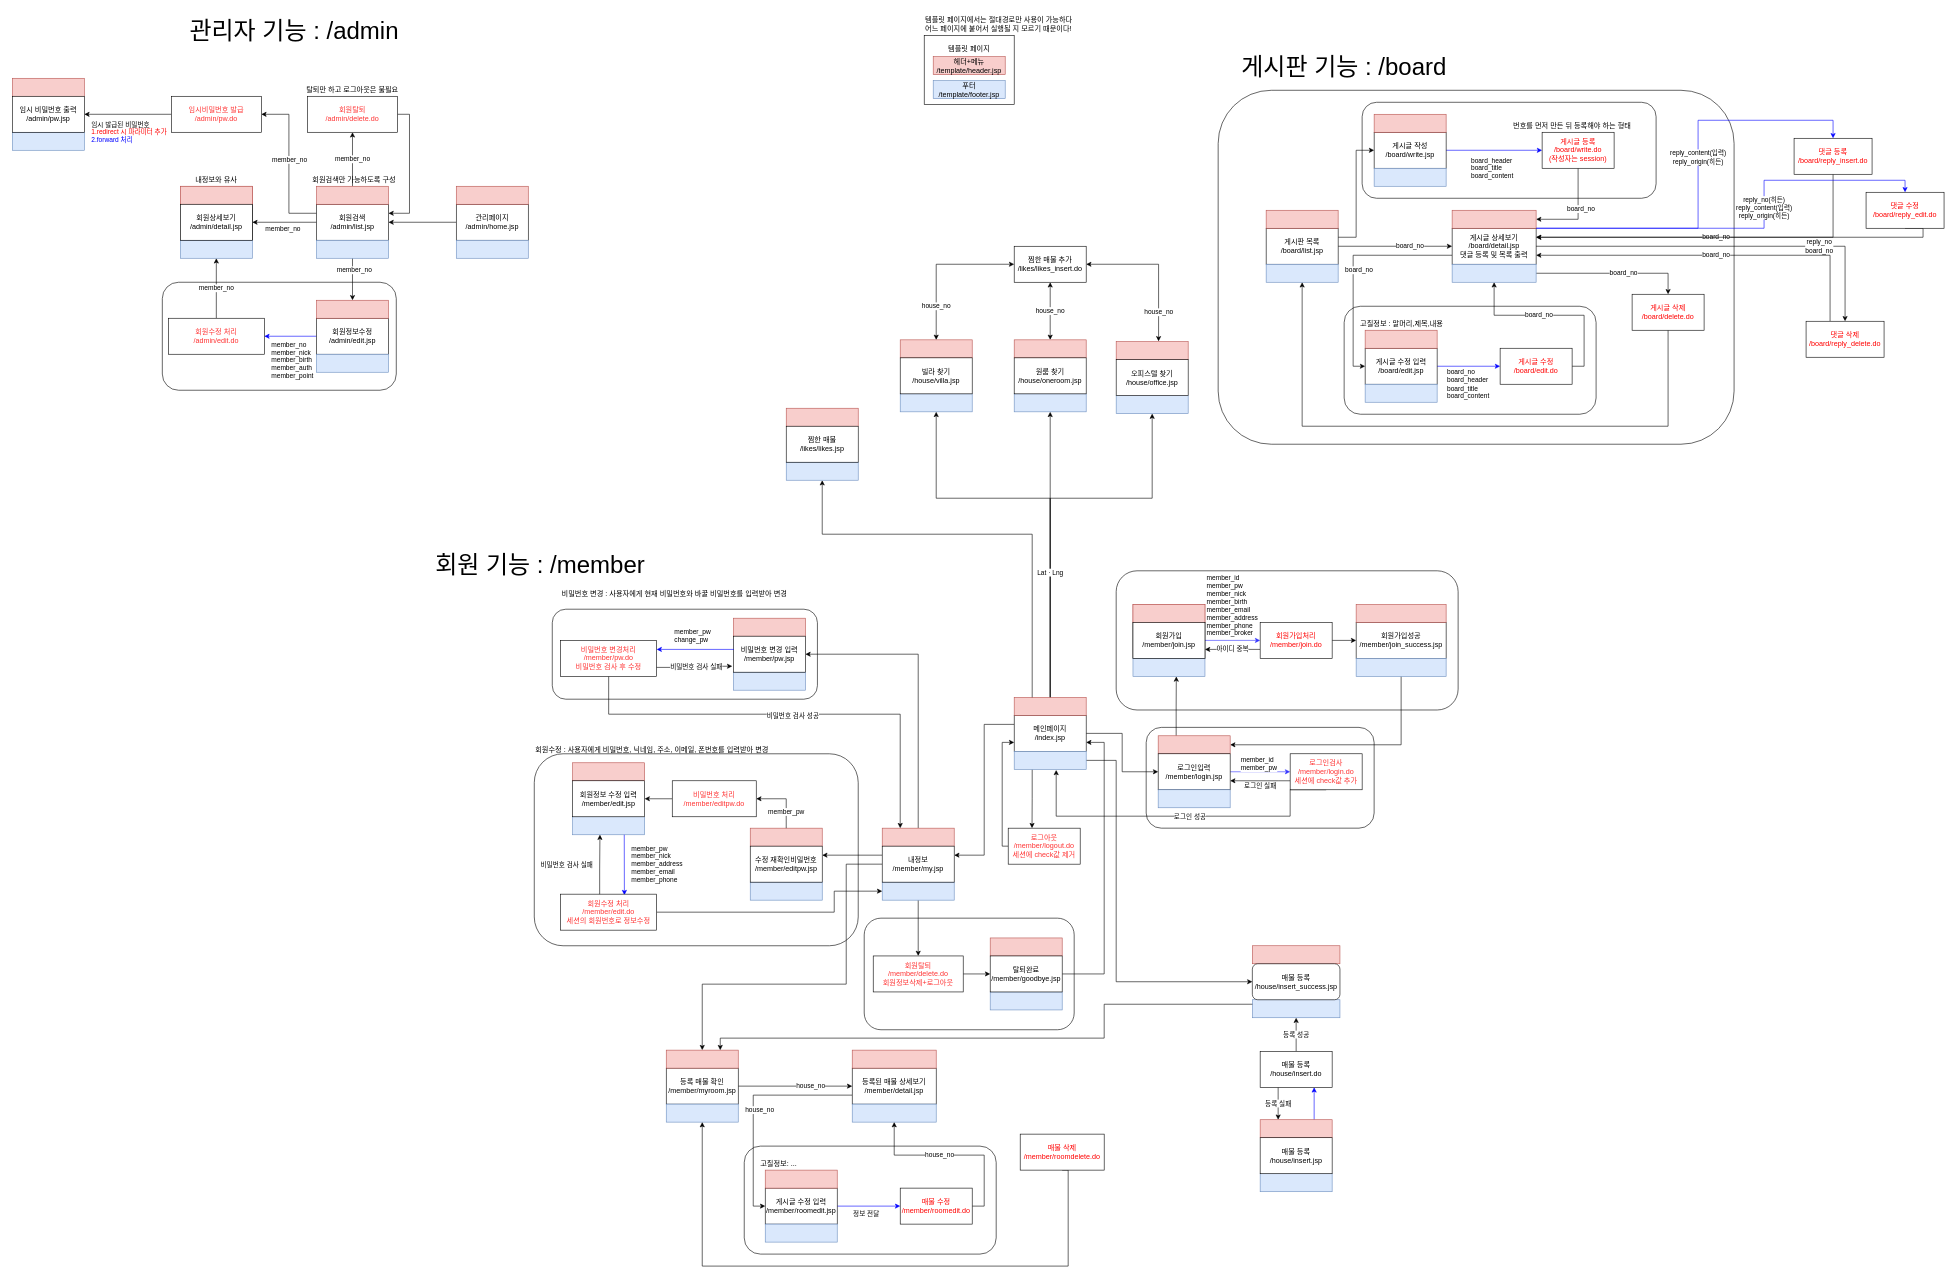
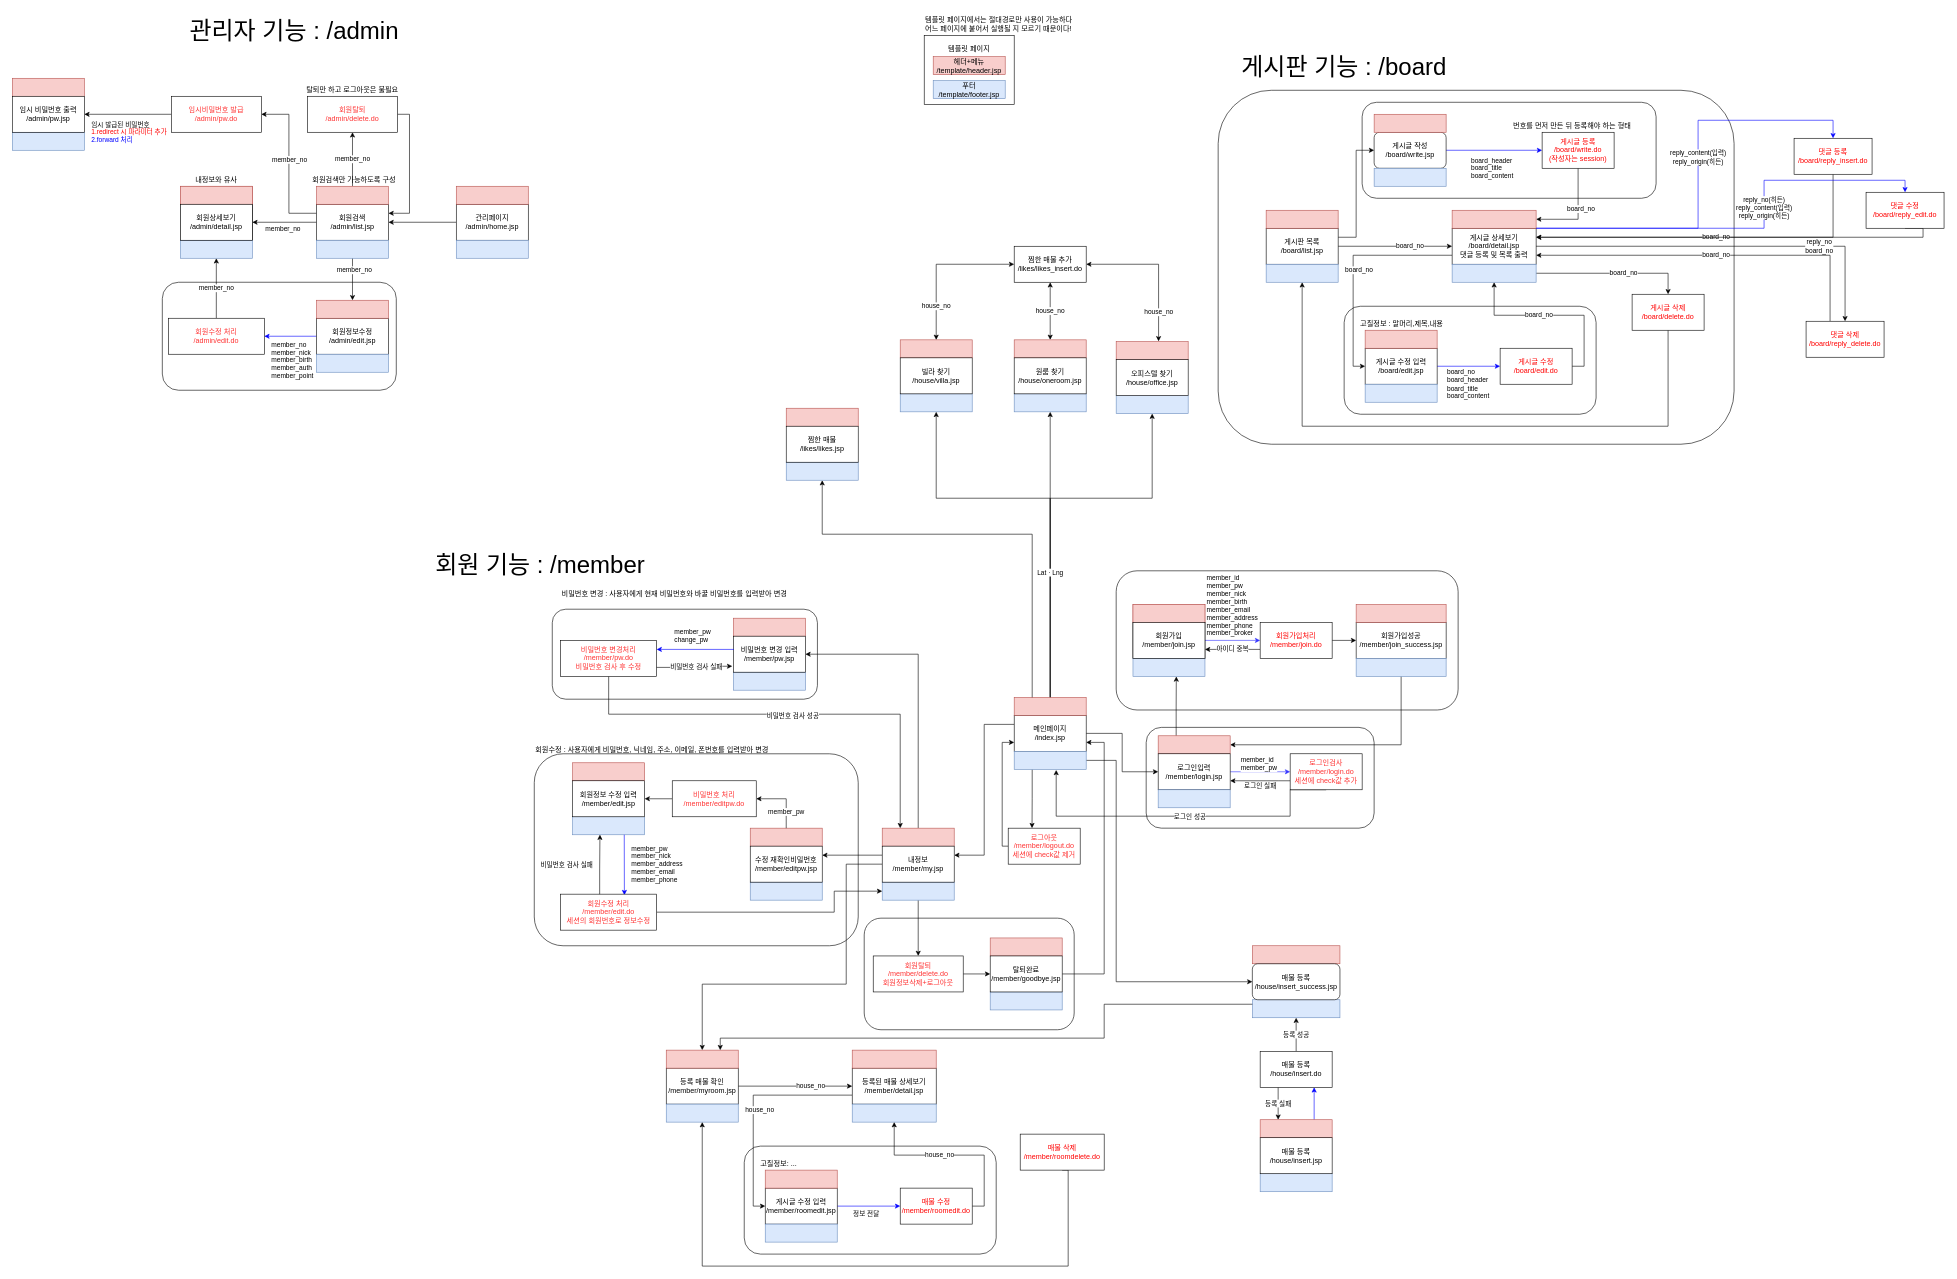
- <mxCell id="150" value="게시글 작성&lt;br&gt;/board/write.jsp" style="rounded=0;whiteSpace=wrap;html=1;" vertex="1" parent="1"><mxGeometry x="2290" y="220" width="120" height="60" as="geometry" /></mxCell>
+ <mxCell id="150" value="게시글 작성&lt;br&gt;/board/write.jsp" style="whiteSpace=wrap;html=1;rounded=1;" vertex="1" parent="1"><mxGeometry x="2290" y="220" width="120" height="60" as="geometry" /></mxCell>
